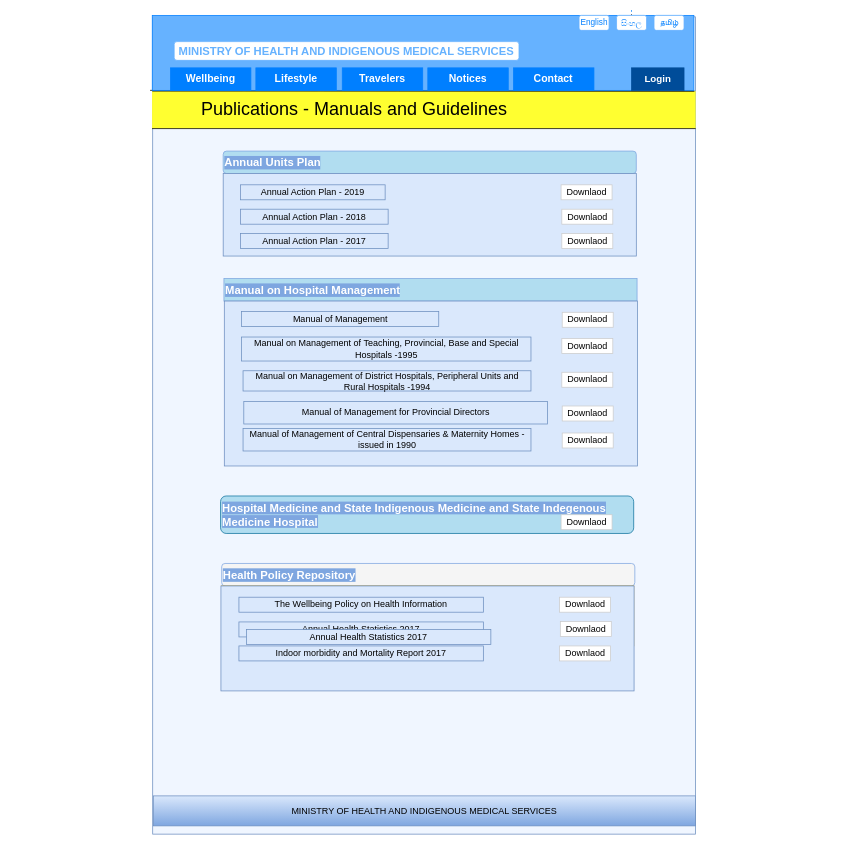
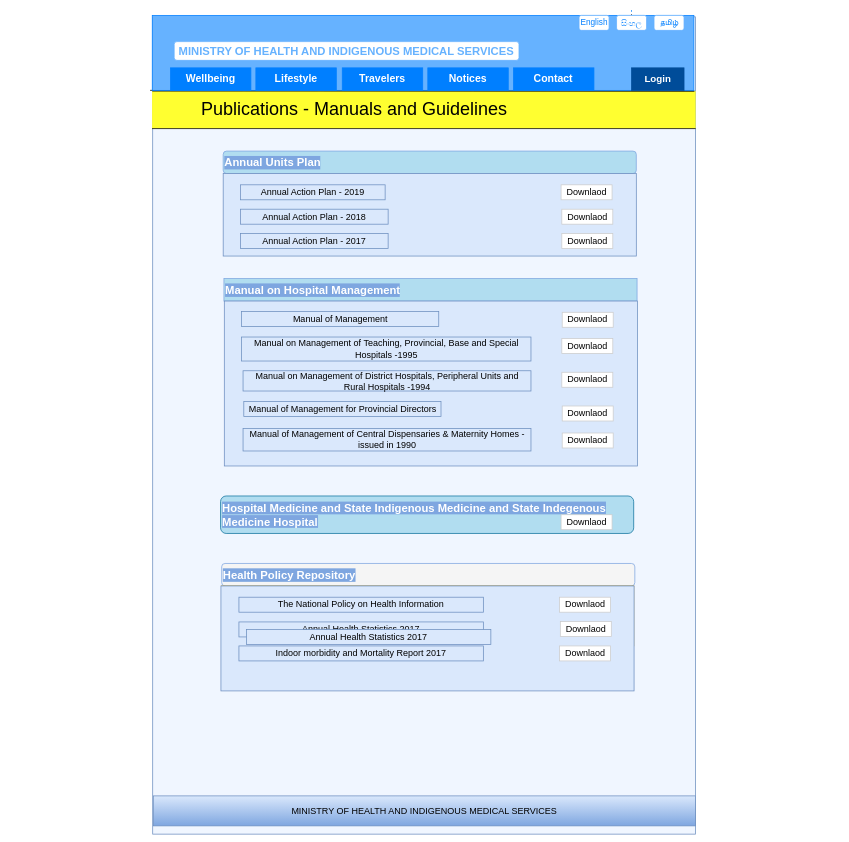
- <mxCell id="55" value="Manual of Management for Provincial Directors" style="text;html=1;strokeColor=#6c8ebf;fillColor=#dae8fc;align=center;verticalAlign=middle;whiteSpace=wrap;rounded=0;" parent="48" vertex="1"><mxGeometry x="26.5" y="164" width="405" height="30" as="geometry" /></mxCell>
+ <mxCell id="55" value="Manual of Management for Provincial Directors" style="text;html=1;strokeColor=#6c8ebf;fillColor=#dae8fc;align=center;verticalAlign=middle;whiteSpace=wrap;rounded=0;" parent="48" vertex="1"><mxGeometry x="26.5" y="164" width="263" height="20" as="geometry" /></mxCell>
- <mxCell id="66" value="The Wellbeing Policy on Health Information" style="text;html=1;strokeColor=#6c8ebf;fillColor=#dae8fc;align=center;verticalAlign=middle;whiteSpace=wrap;rounded=0;" parent="61" vertex="1"><mxGeometry x="24" y="45" width="326" height="20" as="geometry" /></mxCell>
+ <mxCell id="66" value="The National Policy on Health Information" style="text;html=1;strokeColor=#6c8ebf;fillColor=#dae8fc;align=center;verticalAlign=middle;whiteSpace=wrap;rounded=0;" parent="61" vertex="1"><mxGeometry x="24" y="45" width="326" height="20" as="geometry" /></mxCell>
